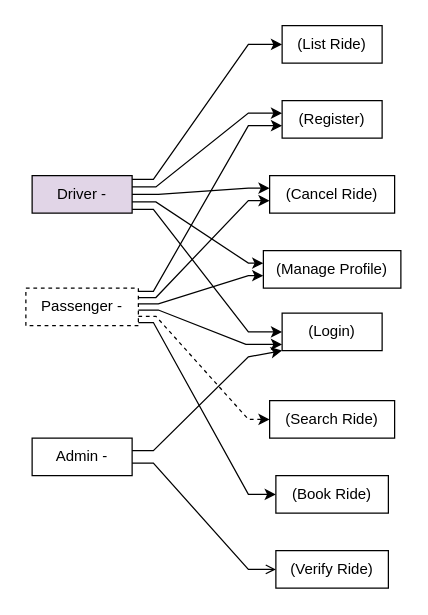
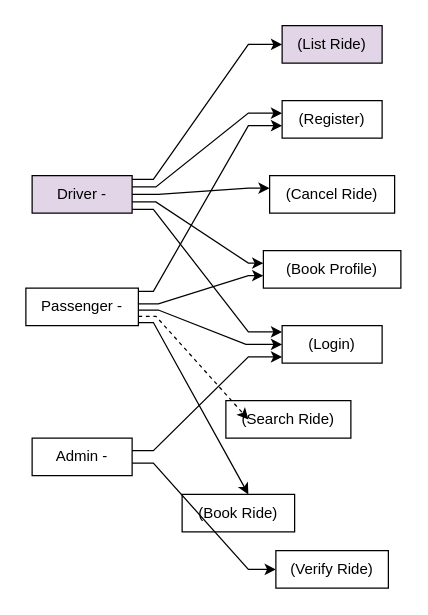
- <mxCell id="12" value=" (List Ride)" style="whiteSpace=wrap;html=1;" vertex="1" parent="1"><mxGeometry x="225" y="20" width="80" height="30" as="geometry" /></mxCell>
+ <mxCell id="12" value=" (List Ride)" style="whiteSpace=wrap;html=1;fillColor=#e1d5e7;" vertex="1" parent="1"><mxGeometry x="225" y="20" width="80" height="30" as="geometry" /></mxCell>
- <mxCell id="19" value="" style="noEdgeStyle=1;orthogonal=1;rounded=0;" edge="1" source="5" target="18" parent="1"><mxGeometry relative="1" as="geometry"><Array as="points"><mxPoint x="124" y="237.5" /><mxPoint x="198" y="160" /></Array></mxGeometry></mxCell>
- <mxCell id="21" value=" (Manage Profile)" style="whiteSpace=wrap;html=1;" vertex="1" parent="1"><mxGeometry x="210" y="200" width="110" height="30" as="geometry" /></mxCell>
+ <mxCell id="21" value=" (Book Profile)" style="whiteSpace=wrap;html=1;" vertex="1" parent="1"><mxGeometry x="210" y="200" width="110" height="30" as="geometry" /></mxCell>
- <mxCell id="5" value="Passenger -" style="whiteSpace=wrap;html=1;dashed=1;" vertex="1" parent="1"><mxGeometry x="20" y="230" width="90" height="30" as="geometry" /></mxCell>
+ <mxCell id="5" value="Passenger -" style="whiteSpace=wrap;html=1;" vertex="1" parent="1"><mxGeometry x="20" y="230" width="90" height="30" as="geometry" /></mxCell>
- <mxCell id="7" value=" (Login)" style="whiteSpace=wrap;html=1;" vertex="1" parent="1"><mxGeometry x="225" y="250" width="80" height="30" as="geometry" /></mxCell>
+ <mxCell id="7" value=" (Login)" style="whiteSpace=wrap;html=1;" vertex="1" parent="1"><mxGeometry x="225" y="260" width="80" height="30" as="geometry" /></mxCell>
- <mxCell id="14" value=" (Search Ride)" style="whiteSpace=wrap;html=1;" vertex="1" parent="1"><mxGeometry x="215" y="320" width="100" height="30" as="geometry" /></mxCell>
+ <mxCell id="14" value=" (Search Ride)" style="whiteSpace=wrap;html=1;" vertex="1" parent="1"><mxGeometry x="180" y="320" width="100" height="30" as="geometry" /></mxCell>
- <mxCell id="16" value=" (Book Ride)" style="whiteSpace=wrap;html=1;" vertex="1" parent="1"><mxGeometry x="220" y="380" width="90" height="30" as="geometry" /></mxCell>
+ <mxCell id="16" value=" (Book Ride)" style="whiteSpace=wrap;html=1;" vertex="1" parent="1"><mxGeometry x="145" y="395" width="90" height="30" as="geometry" /></mxCell>
- <mxCell id="25" value="" style="noEdgeStyle=1;orthogonal=1;rounded=0;endArrow=open;" edge="1" source="10" target="24" parent="1"><mxGeometry relative="1" as="geometry"><Array as="points"><mxPoint x="122" y="370" /><mxPoint x="198" y="455" /></Array></mxGeometry></mxCell>
+ <mxCell id="25" value="" style="noEdgeStyle=1;orthogonal=1;rounded=0;" edge="1" source="10" target="24" parent="1"><mxGeometry relative="1" as="geometry"><Array as="points"><mxPoint x="122" y="370" /><mxPoint x="198" y="455" /></Array></mxGeometry></mxCell>
